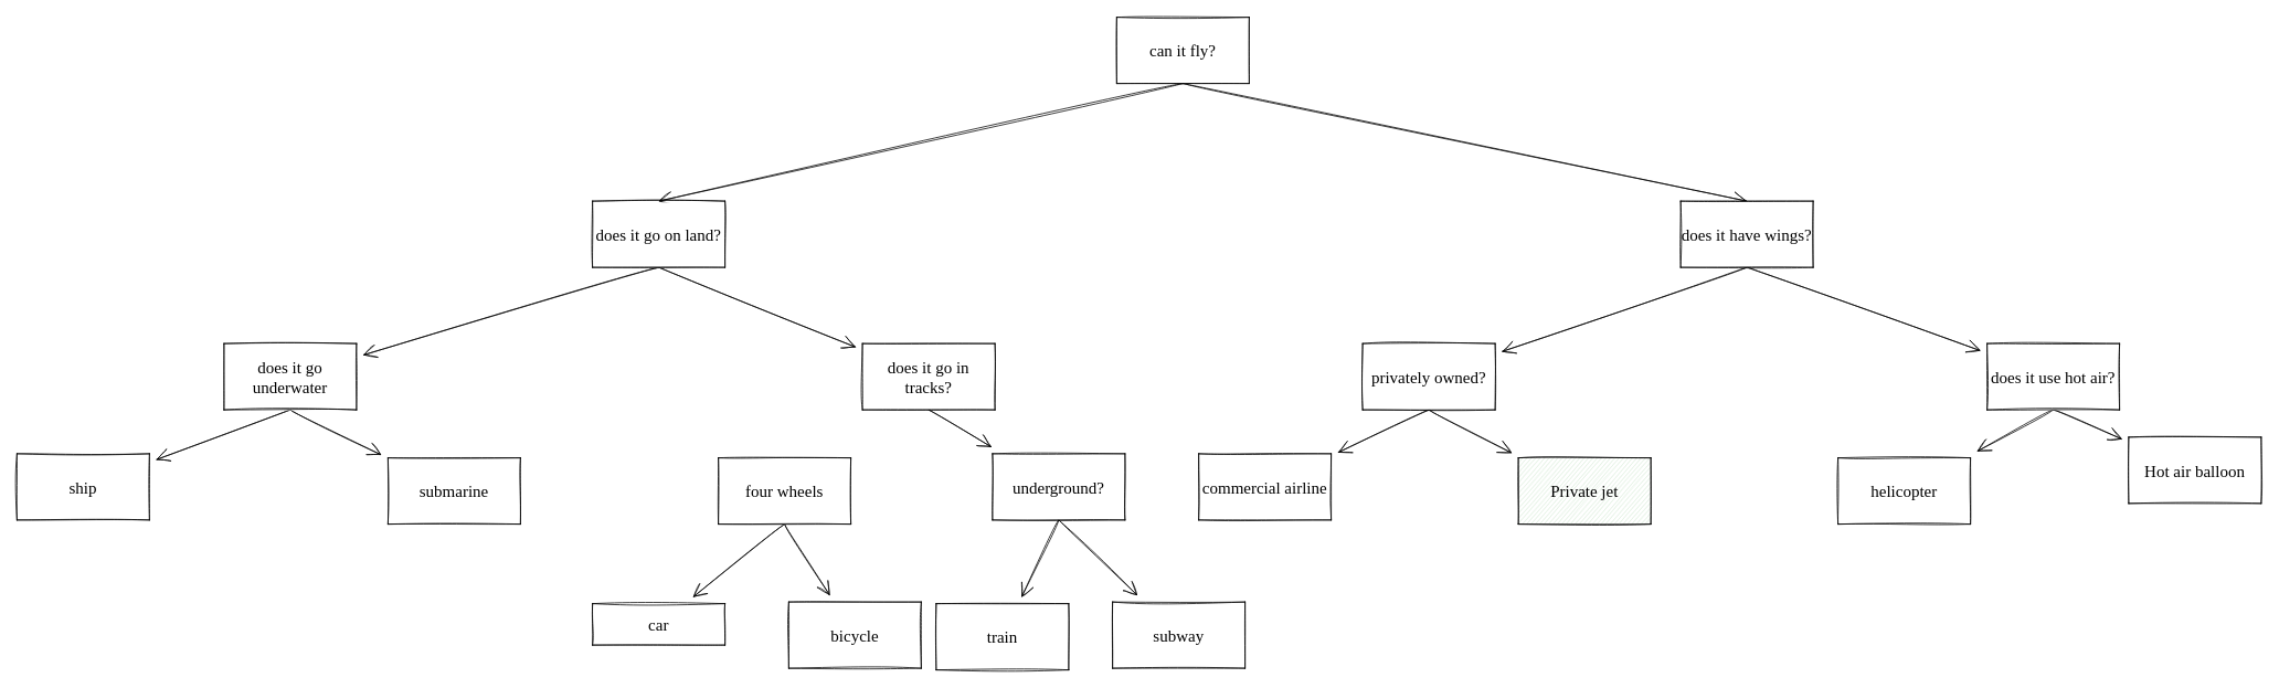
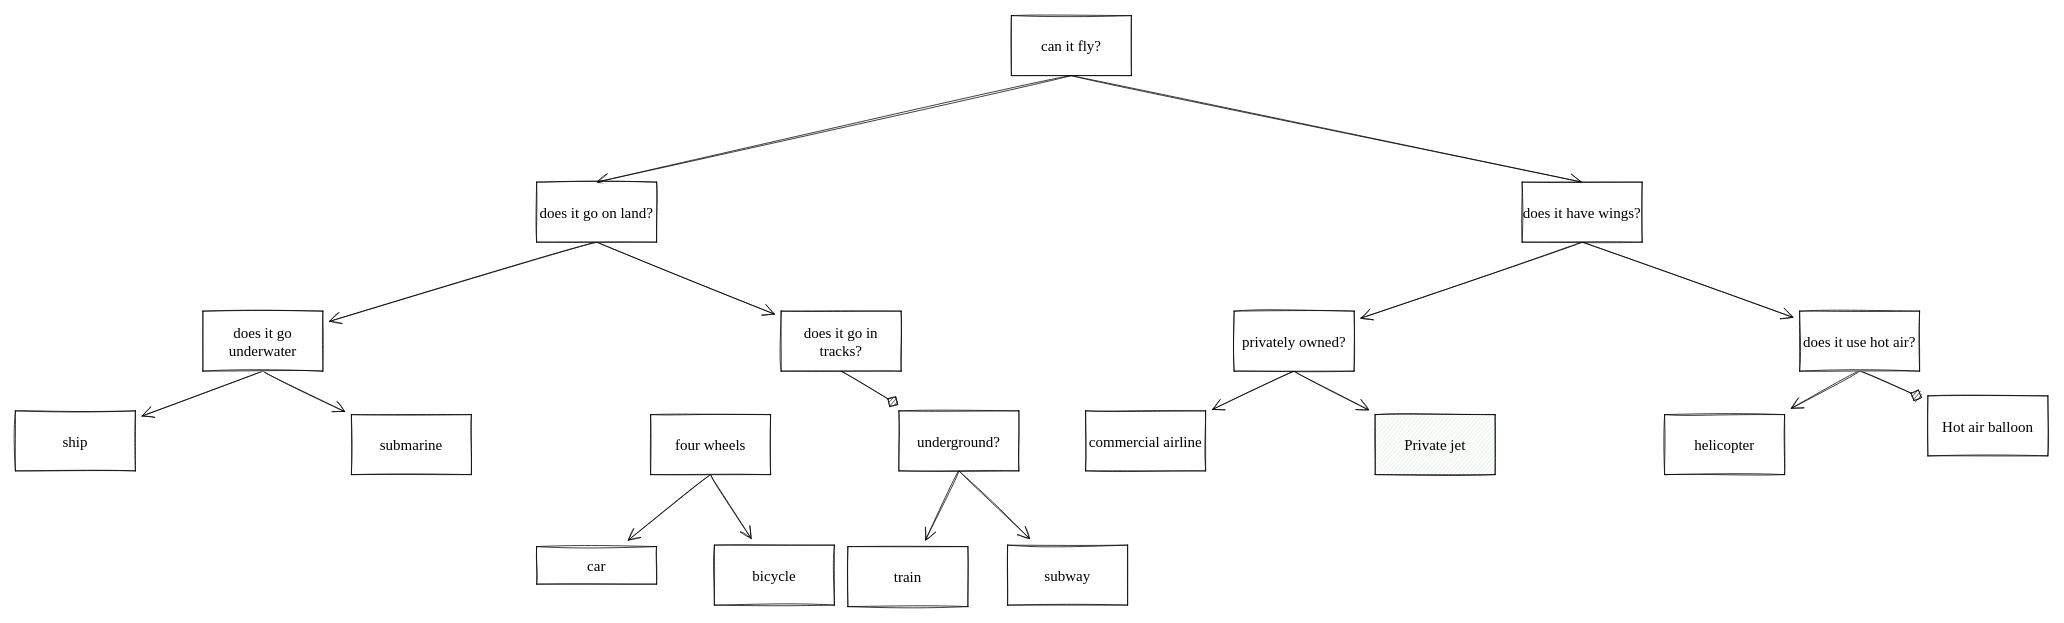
- <mxCell id="11" style="edgeStyle=none;curved=1;rounded=0;sketch=1;hachureGap=4;orthogonalLoop=1;jettySize=auto;html=1;exitX=0.5;exitY=1;exitDx=0;exitDy=0;fontFamily=Architects Daughter;fontSource=https%3A%2F%2Ffonts.googleapis.com%2Fcss%3Ffamily%3DArchitects%2BDaughter;fontSize=16;endArrow=open;startSize=14;endSize=14;sourcePerimeterSpacing=8;targetPerimeterSpacing=8;" edge="1" parent="1" source="13" target="14"><mxGeometry relative="1" as="geometry" /></mxCell>
+ <mxCell id="11" style="edgeStyle=none;curved=1;rounded=0;sketch=1;hachureGap=4;orthogonalLoop=1;jettySize=auto;html=1;exitX=0.5;exitY=1;exitDx=0;exitDy=0;fontFamily=Architects Daughter;fontSource=https%3A%2F%2Ffonts.googleapis.com%2Fcss%3Ffamily%3DArchitects%2BDaughter;fontSize=16;endArrow=diamond;startSize=14;endSize=14;sourcePerimeterSpacing=8;targetPerimeterSpacing=8;" edge="1" parent="1" source="13" target="14"><mxGeometry relative="1" as="geometry" /></mxCell>
- <mxCell id="26" style="edgeStyle=none;curved=1;rounded=0;sketch=1;hachureGap=4;orthogonalLoop=1;jettySize=auto;html=1;exitX=0.5;exitY=1;exitDx=0;exitDy=0;fontFamily=Architects Daughter;fontSource=https%3A%2F%2Ffonts.googleapis.com%2Fcss%3Ffamily%3DArchitects%2BDaughter;fontSize=16;endArrow=open;startSize=14;endSize=14;sourcePerimeterSpacing=8;targetPerimeterSpacing=8;" edge="1" parent="1" source="27" target="30"><mxGeometry relative="1" as="geometry" /></mxCell>
+ <mxCell id="26" style="edgeStyle=none;curved=1;rounded=0;sketch=1;hachureGap=4;orthogonalLoop=1;jettySize=auto;html=1;exitX=0.5;exitY=1;exitDx=0;exitDy=0;fontFamily=Architects Daughter;fontSource=https%3A%2F%2Ffonts.googleapis.com%2Fcss%3Ffamily%3DArchitects%2BDaughter;fontSize=16;endArrow=diamond;startSize=14;endSize=14;sourcePerimeterSpacing=8;targetPerimeterSpacing=8;" edge="1" parent="1" source="27" target="30"><mxGeometry relative="1" as="geometry" /></mxCell>
